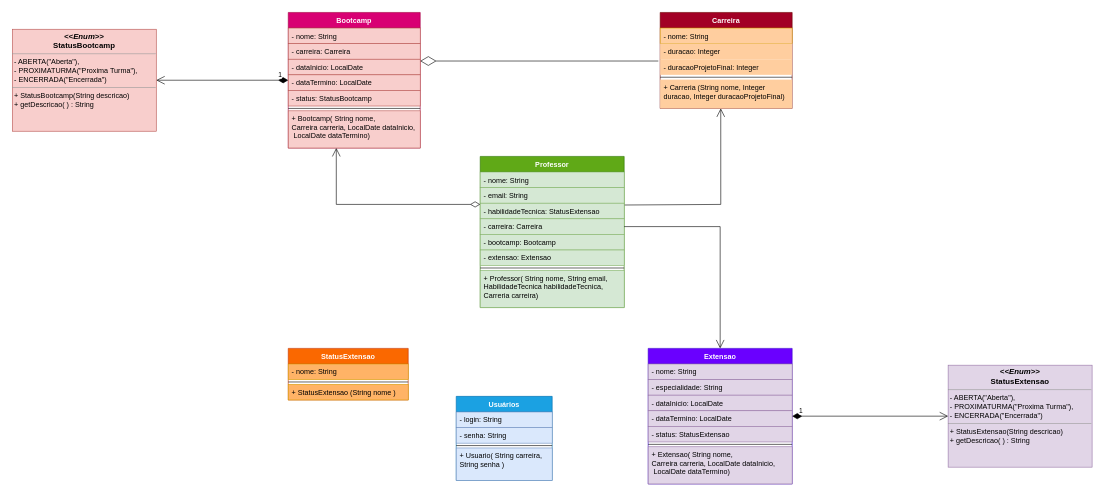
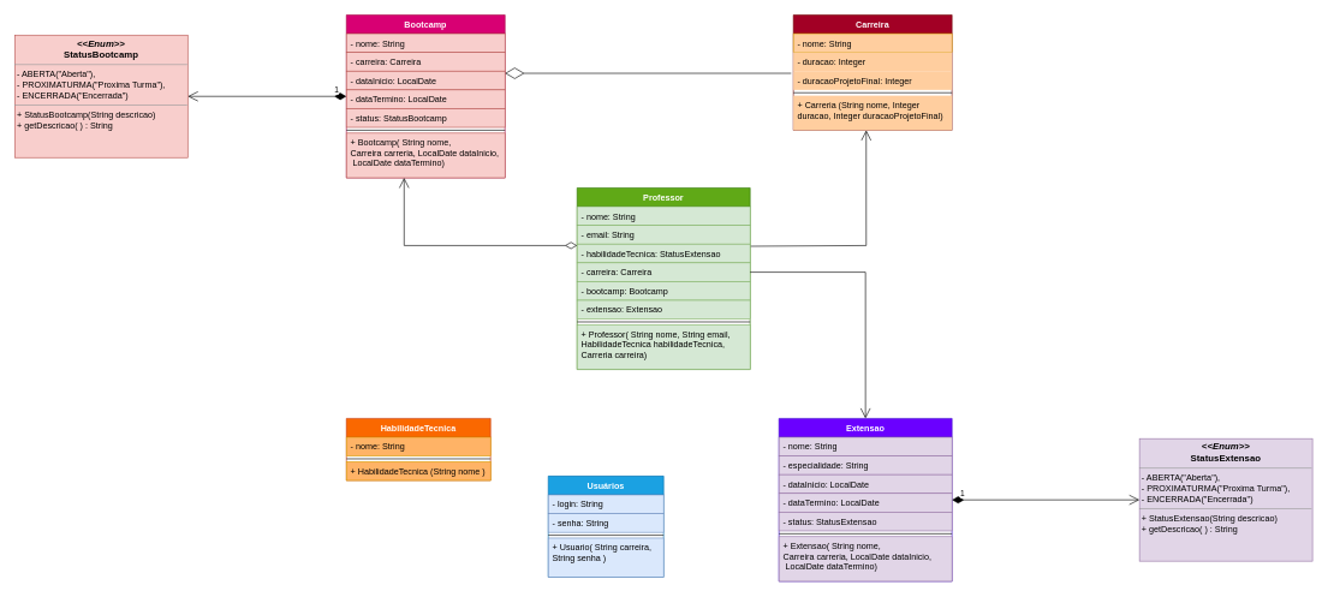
- <mxCell id="38" value="StatusExtensao" style="swimlane;fontStyle=1;align=center;verticalAlign=top;childLayout=stackLayout;horizontal=1;startSize=26;horizontalStack=0;resizeParent=1;resizeParentMax=0;resizeLast=0;collapsible=1;marginBottom=0;fillColor=#fa6800;fontColor=#FFFFFF;strokeColor=#C73500;" parent="1" vertex="1"><mxGeometry x="480" y="580" width="200" height="86" as="geometry"><mxRectangle x="80" y="555" width="140" height="30" as="alternateBounds" /></mxGeometry></mxCell>
+ <mxCell id="38" value="HabilidadeTecnica" style="swimlane;fontStyle=1;align=center;verticalAlign=top;childLayout=stackLayout;horizontal=1;startSize=26;horizontalStack=0;resizeParent=1;resizeParentMax=0;resizeLast=0;collapsible=1;marginBottom=0;fillColor=#fa6800;fontColor=#FFFFFF;strokeColor=#C73500;" parent="1" vertex="1"><mxGeometry x="480" y="580" width="200" height="86" as="geometry"><mxRectangle x="80" y="555" width="140" height="30" as="alternateBounds" /></mxGeometry></mxCell>
- <mxCell id="41" value="+ StatusExtensao (String nome )" style="text;strokeColor=#d79b00;fillColor=#FFB366;align=left;verticalAlign=top;spacingLeft=4;spacingRight=4;overflow=hidden;rotatable=0;points=[[0,0.5],[1,0.5]];portConstraint=eastwest;" parent="38" vertex="1"><mxGeometry y="60" width="200" height="26" as="geometry" /></mxCell>
+ <mxCell id="41" value="+ HabilidadeTecnica (String nome )" style="text;strokeColor=#d79b00;fillColor=#FFB366;align=left;verticalAlign=top;spacingLeft=4;spacingRight=4;overflow=hidden;rotatable=0;points=[[0,0.5],[1,0.5]];portConstraint=eastwest;" parent="38" vertex="1"><mxGeometry y="60" width="200" height="26" as="geometry" /></mxCell>
